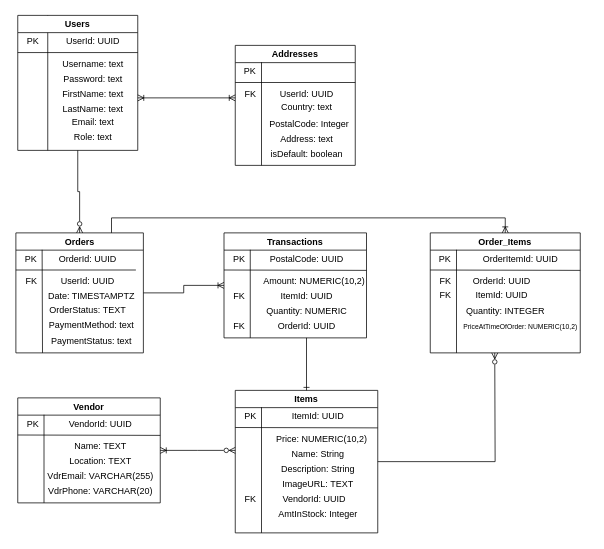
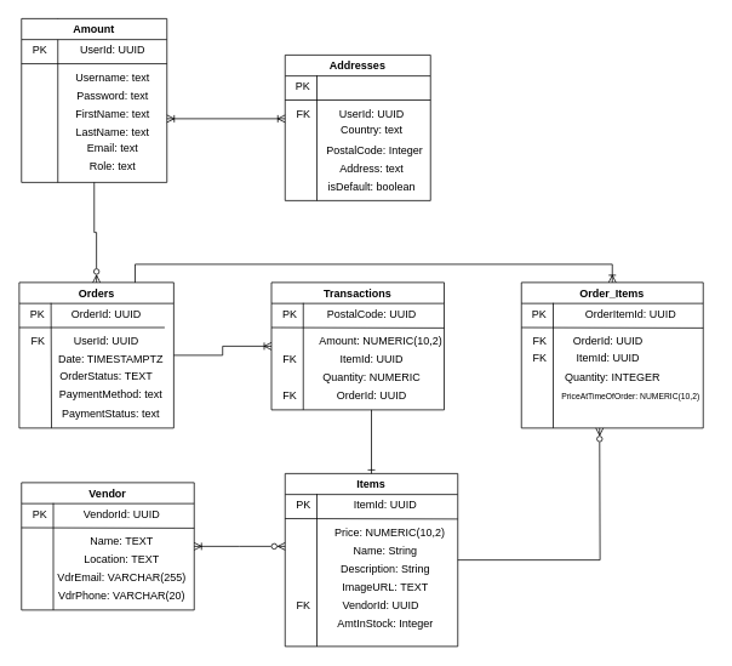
- <mxCell id="3" value="Users" style="swimlane;whiteSpace=wrap;html=1;strokeWidth=1;perimeterSpacing=0;swimlaneLine=1;rounded=0;" parent="1" vertex="1"><mxGeometry x="23" width="160" height="180" as="geometry" y="20" /></mxCell>
+ <mxCell id="3" value="Amount" style="swimlane;whiteSpace=wrap;html=1;strokeWidth=1;perimeterSpacing=0;swimlaneLine=1;rounded=0;" parent="1" vertex="1"><mxGeometry x="23" width="160" height="180" as="geometry" y="20" /></mxCell>
